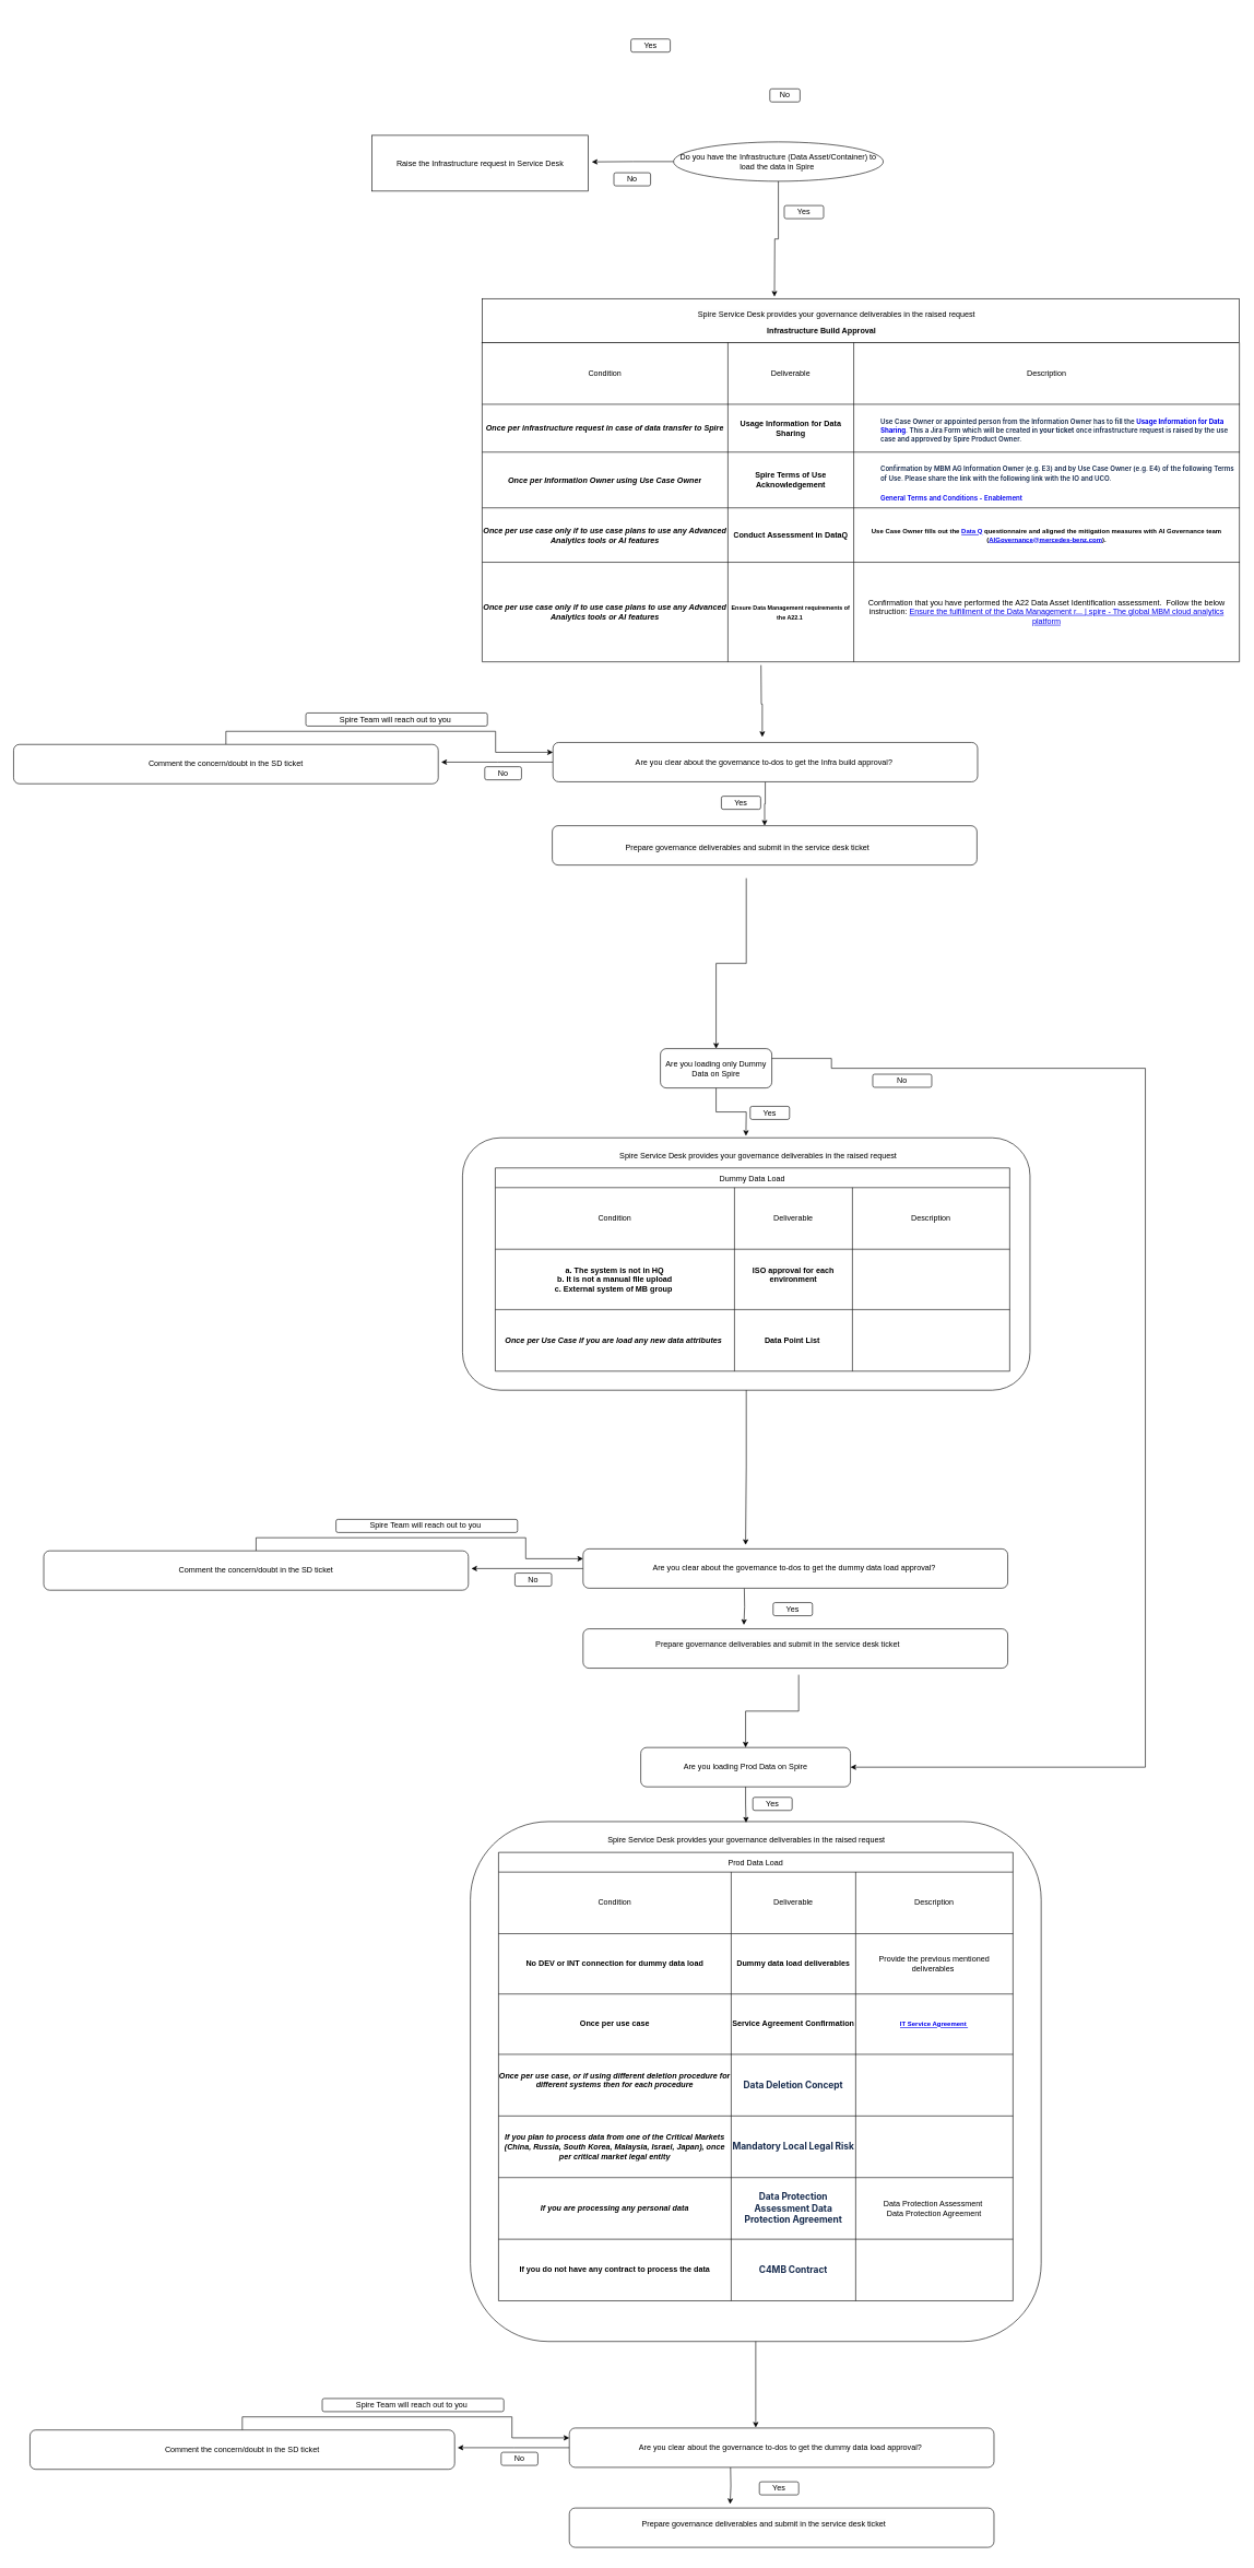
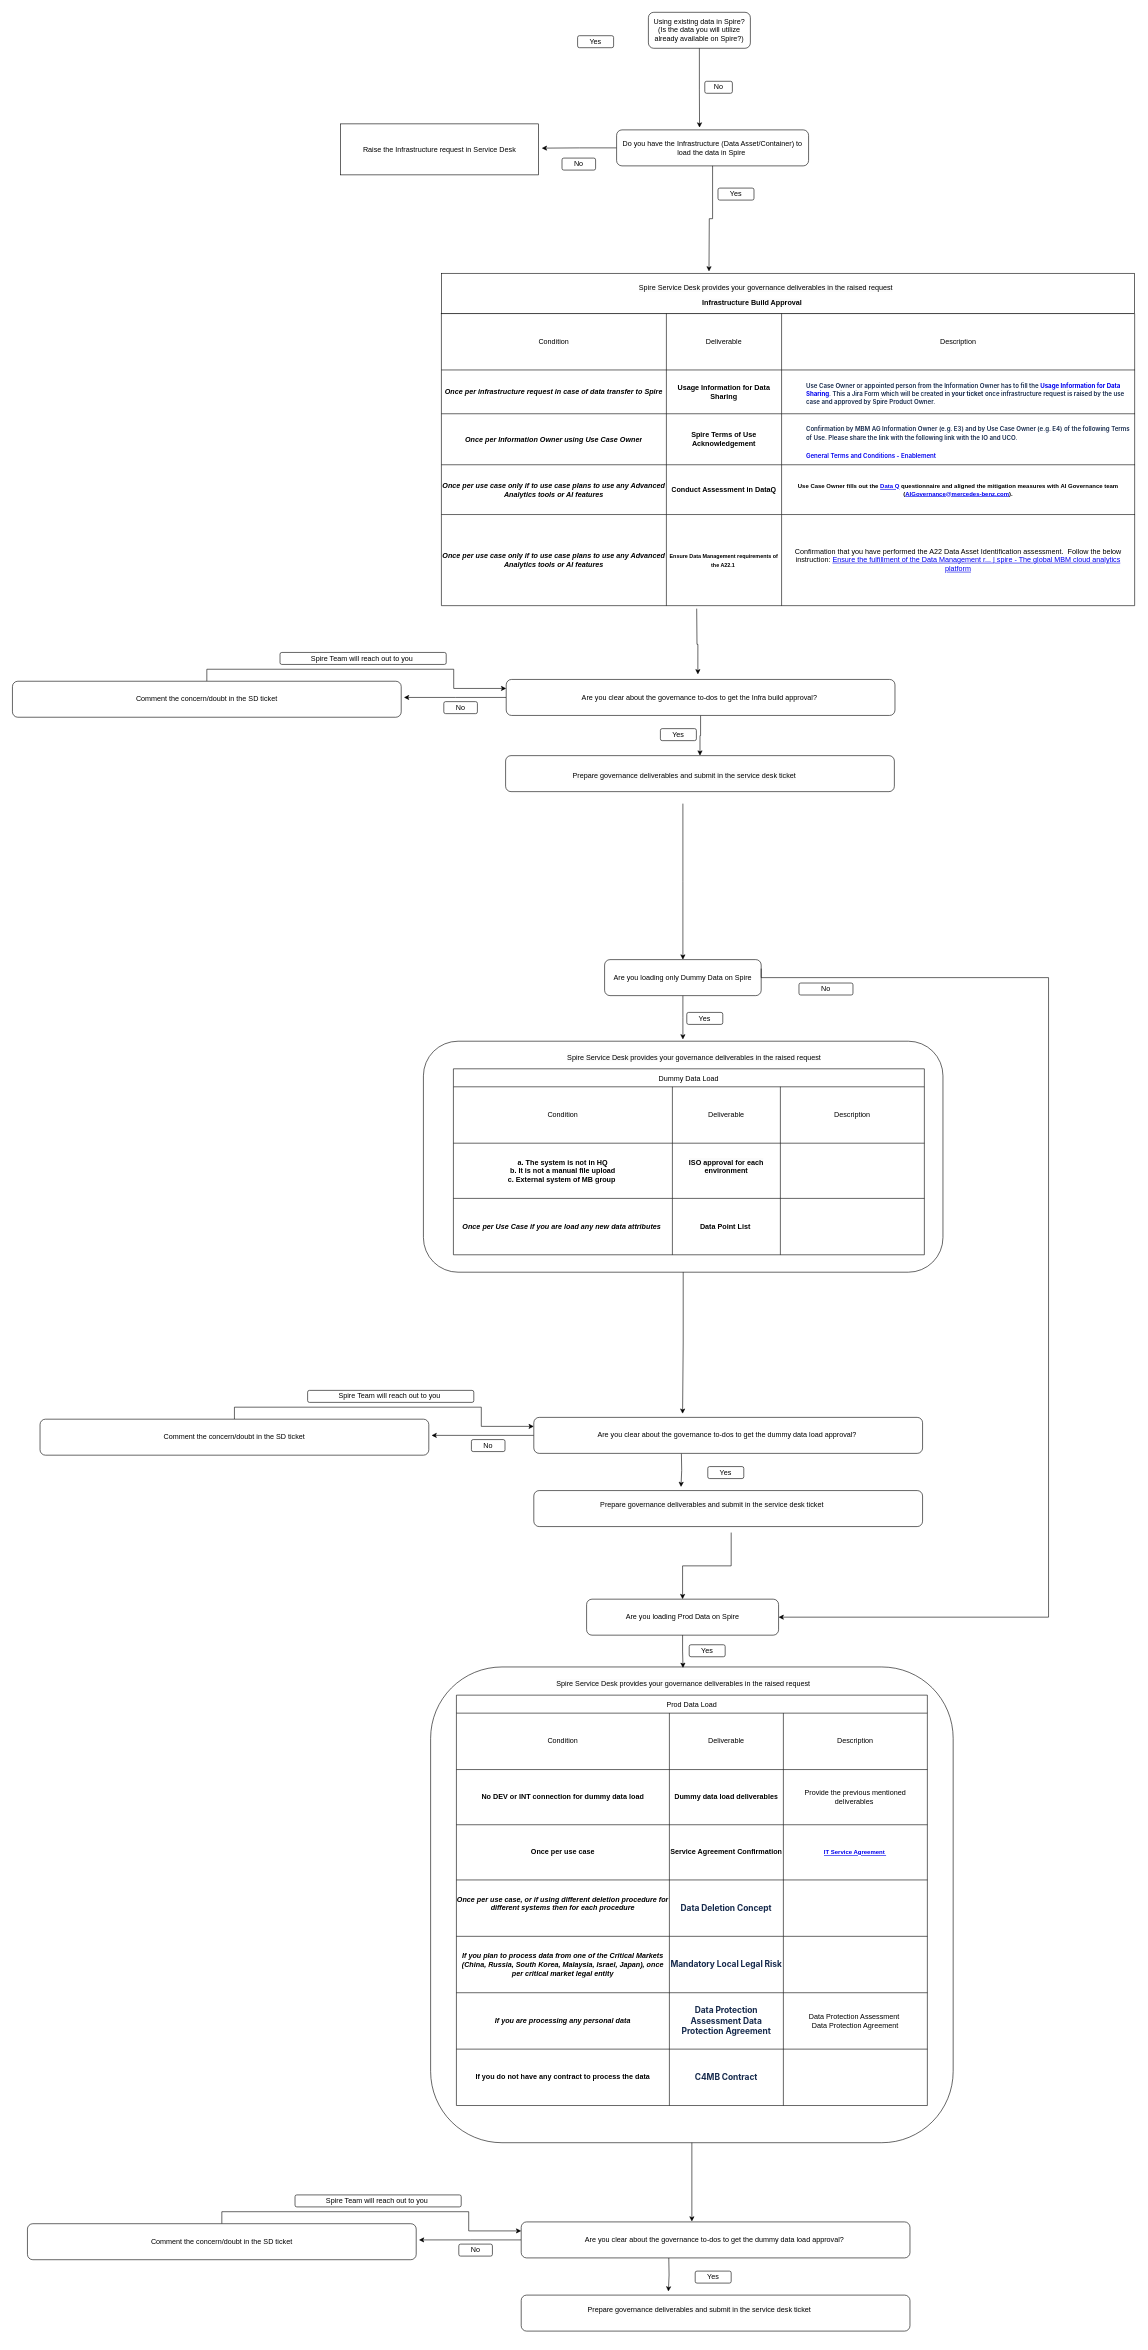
+ <mxCell id="7" value="Using existing data in Spire?&lt;div&gt;(Is the data you will utilize already available on Spire?)&lt;/div&gt;" style="rounded=1;whiteSpace=wrap;html=1;" parent="1" vertex="1"><mxGeometry x="1080" y="20" width="170" height="60" as="geometry" /></mxCell>
+ <mxCell id="62" style="edgeStyle=orthogonalEdgeStyle;rounded=0;orthogonalLoop=1;jettySize=auto;html=1;entryX=0.432;entryY=-0.064;entryDx=0;entryDy=0;entryPerimeter=0;" edge="1" parent="1" source="7" target="10"><mxGeometry relative="1" as="geometry" /></mxCell>
- <mxCell id="10" value="Do you have the Infrastructure (Data Asset/Container) to load the data in Spire&amp;nbsp;" style="ellipse;whiteSpace=wrap;html=1;" parent="1" vertex="1"><mxGeometry x="1027" y="216" width="320" height="60" as="geometry" /></mxCell>
+ <mxCell id="10" value="Do you have the Infrastructure (Data Asset/Container) to load the data in Spire&amp;nbsp;" style="rounded=1;whiteSpace=wrap;html=1;" parent="1" vertex="1"><mxGeometry x="1027" y="216" width="320" height="60" as="geometry" /></mxCell>
- <mxCell id="12" value="Are you loading only Dummy Data on Spire" style="rounded=1;whiteSpace=wrap;html=1;" parent="1" vertex="1"><mxGeometry x="1007" y="1599" width="170" height="60" as="geometry" /></mxCell>
+ <mxCell id="12" value="Are you loading only Dummy Data on Spire" style="rounded=1;whiteSpace=wrap;html=1;" parent="1" vertex="1"><mxGeometry x="1007" y="1599" width="261" height="60" as="geometry" /></mxCell>
